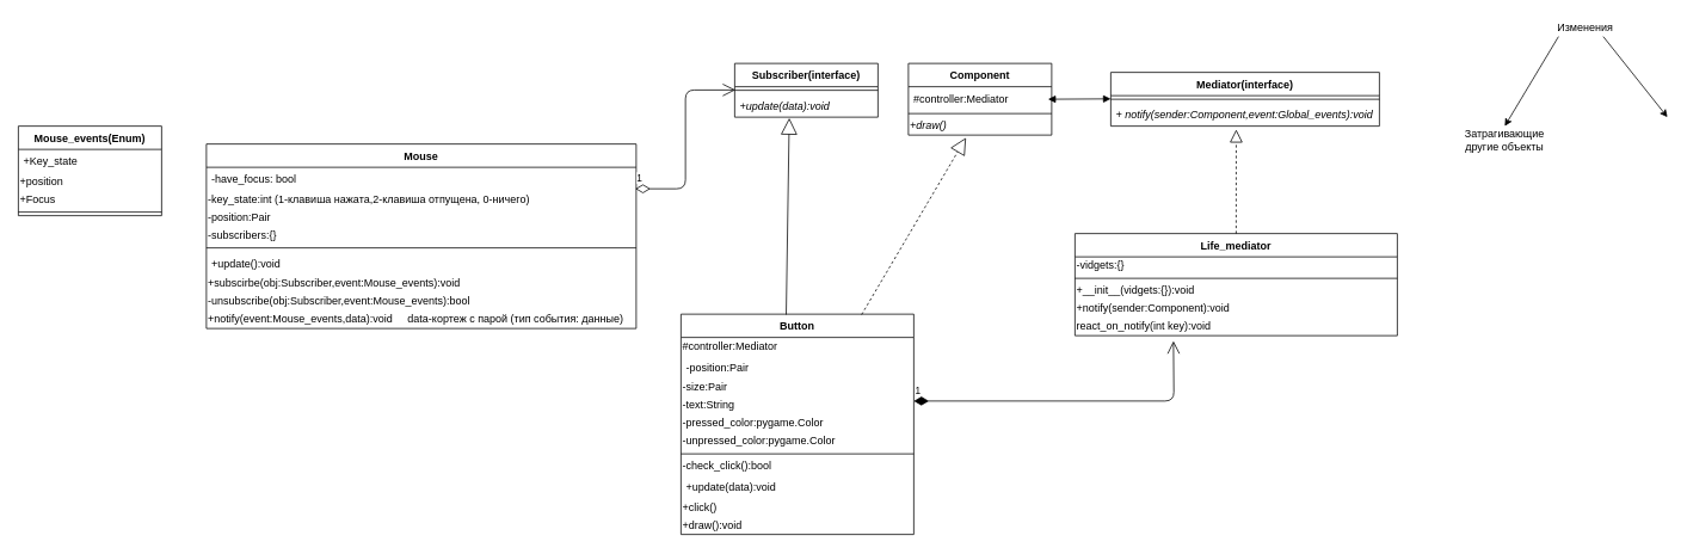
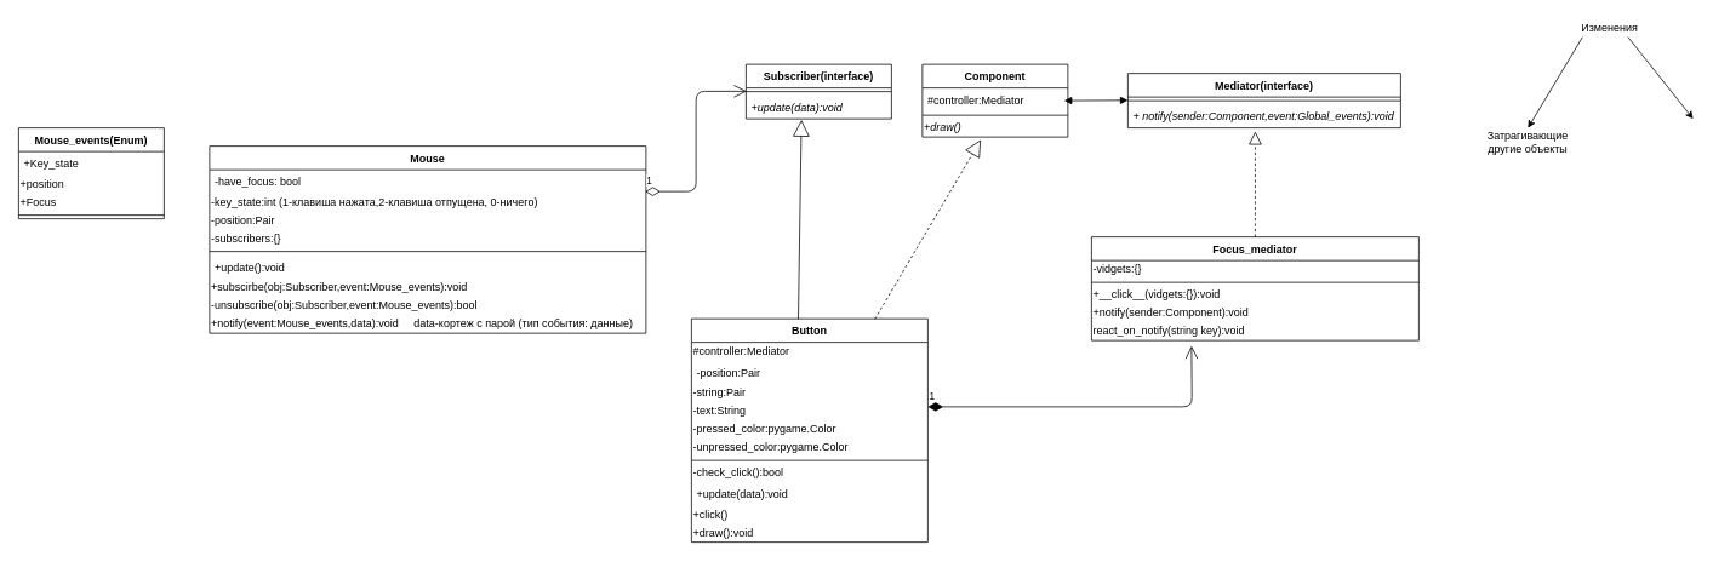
- <mxCell id="42" value="Life_mediator" style="swimlane;fontStyle=1;align=center;verticalAlign=top;childLayout=stackLayout;horizontal=1;startSize=26;horizontalStack=0;resizeParent=1;resizeParentMax=0;resizeLast=0;collapsible=1;marginBottom=0;" vertex="1" parent="1"><mxGeometry x="1200" y="260" width="360" height="114" as="geometry" /></mxCell>
+ <mxCell id="42" value="Focus_mediator" style="swimlane;fontStyle=1;align=center;verticalAlign=top;childLayout=stackLayout;horizontal=1;startSize=26;horizontalStack=0;resizeParent=1;resizeParentMax=0;resizeLast=0;collapsible=1;marginBottom=0;" vertex="1" parent="1"><mxGeometry x="1200" y="260" width="360" height="114" as="geometry" /></mxCell>
- <mxCell id="45" value="+__init__(vidgets:{}):void" style="text;html=1;strokeColor=none;fillColor=none;align=left;verticalAlign=middle;whiteSpace=wrap;rounded=0;" vertex="1" parent="42"><mxGeometry y="54" width="360" height="20" as="geometry" /></mxCell>
+ <mxCell id="45" value="+__click__(vidgets:{}):void" style="text;html=1;strokeColor=none;fillColor=none;align=left;verticalAlign=middle;whiteSpace=wrap;rounded=0;" vertex="1" parent="42"><mxGeometry y="54" width="360" height="20" as="geometry" /></mxCell>
- <mxCell id="47" value="react_on_notify(int key):void" style="text;html=1;strokeColor=none;fillColor=none;align=left;verticalAlign=middle;whiteSpace=wrap;rounded=0;" vertex="1" parent="42"><mxGeometry y="94" width="360" height="20" as="geometry" /></mxCell>
+ <mxCell id="47" value="react_on_notify(string key):void" style="text;html=1;strokeColor=none;fillColor=none;align=left;verticalAlign=middle;whiteSpace=wrap;rounded=0;" vertex="1" parent="42"><mxGeometry y="94" width="360" height="20" as="geometry" /></mxCell>
- <mxCell id="23" value="-size:Pair" style="text;html=1;strokeColor=none;fillColor=none;align=left;verticalAlign=middle;whiteSpace=wrap;rounded=0;" vertex="1" parent="20"><mxGeometry y="72" width="260" height="20" as="geometry" /></mxCell>
+ <mxCell id="23" value="-string:Pair" style="text;html=1;strokeColor=none;fillColor=none;align=left;verticalAlign=middle;whiteSpace=wrap;rounded=0;" vertex="1" parent="20"><mxGeometry y="72" width="260" height="20" as="geometry" /></mxCell>
